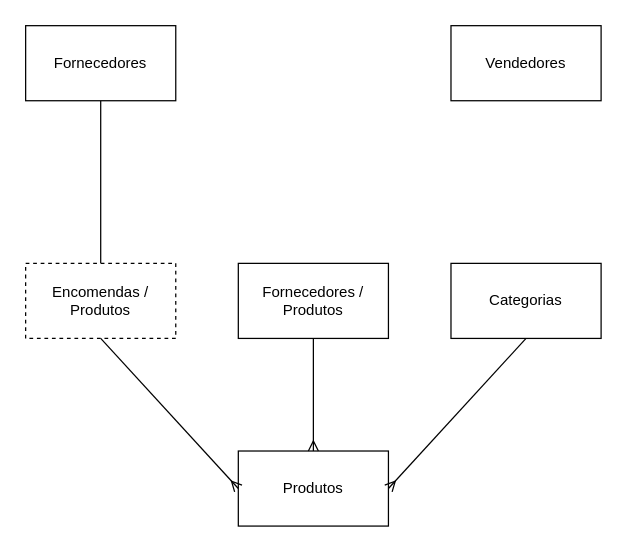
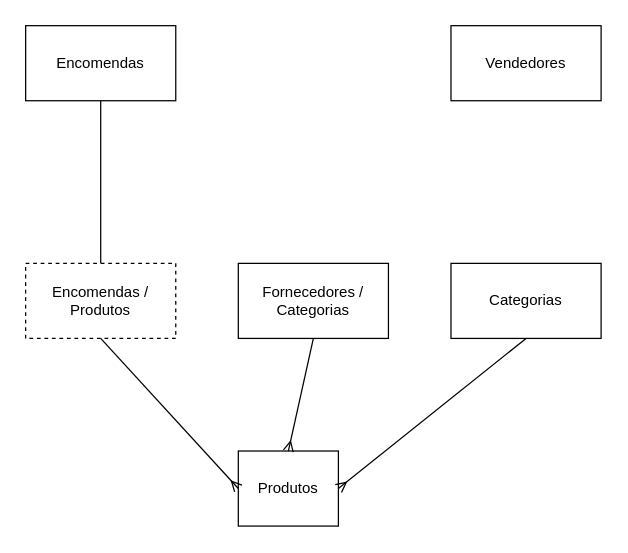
- <mxCell id="8" value="Fornecedores" style="rounded=0;whiteSpace=wrap;html=1;" vertex="1" parent="1"><mxGeometry x="20" y="20" width="120" height="60" as="geometry" /></mxCell>
+ <mxCell id="8" value="Encomendas" style="rounded=0;whiteSpace=wrap;html=1;" vertex="1" parent="1"><mxGeometry x="20" y="20" width="120" height="60" as="geometry" /></mxCell>
- <mxCell id="4" value="Fornecedores / Produtos" style="rounded=0;whiteSpace=wrap;html=1;" vertex="1" parent="1"><mxGeometry x="190" y="210" width="120" height="60" as="geometry" /></mxCell>
+ <mxCell id="4" value="Fornecedores / Categorias" style="rounded=0;whiteSpace=wrap;html=1;" vertex="1" parent="1"><mxGeometry x="190" y="210" width="120" height="60" as="geometry" /></mxCell>
- <mxCell id="5" value="Produtos" style="rounded=0;whiteSpace=wrap;html=1;" vertex="1" parent="1"><mxGeometry x="190" y="360" width="120" height="60" as="geometry" /></mxCell>
+ <mxCell id="5" value="Produtos" style="rounded=0;whiteSpace=wrap;html=1;" vertex="1" parent="1"><mxGeometry x="190" y="360" width="80" height="60" as="geometry" /></mxCell>
